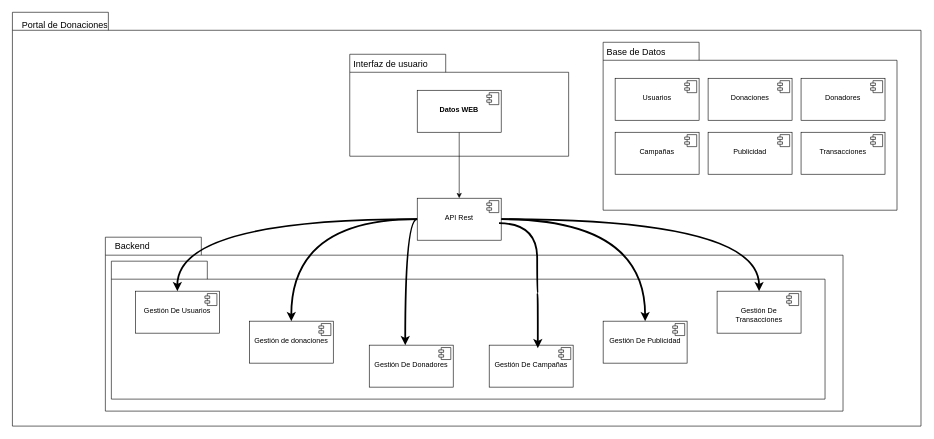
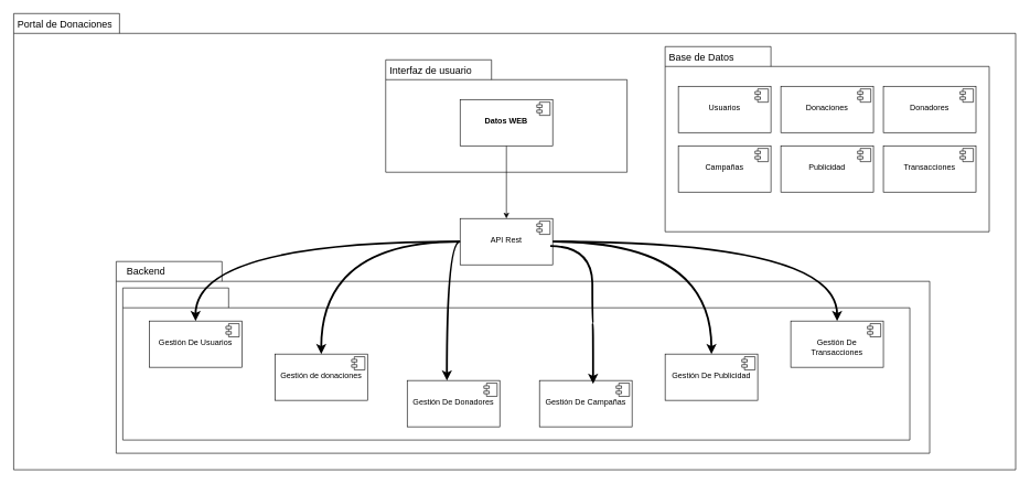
- <mxCell id="43" value="Portal de Donaciones" style="text;strokeColor=none;fillColor=none;spacingLeft=4;spacingRight=4;overflow=hidden;rotatable=0;points=[[0,0.5],[1,0.5]];portConstraint=eastwest;fontSize=15;whiteSpace=wrap;html=1;movable=0;resizable=0;deletable=0;editable=0;locked=1;connectable=0;" vertex="1" parent="1"><mxGeometry x="30" y="25" width="170" height="30" as="geometry" /></mxCell>
+ <mxCell id="43" value="Portal de Donaciones" style="text;strokeColor=none;fillColor=none;spacingLeft=4;spacingRight=4;overflow=hidden;rotatable=0;points=[[0,0.5],[1,0.5]];portConstraint=eastwest;fontSize=15;whiteSpace=wrap;html=1;movable=0;resizable=0;deletable=0;editable=0;locked=1;connectable=0;" vertex="1" parent="1"><mxGeometry x="20" y="20" width="170" height="30" as="geometry" /></mxCell>
